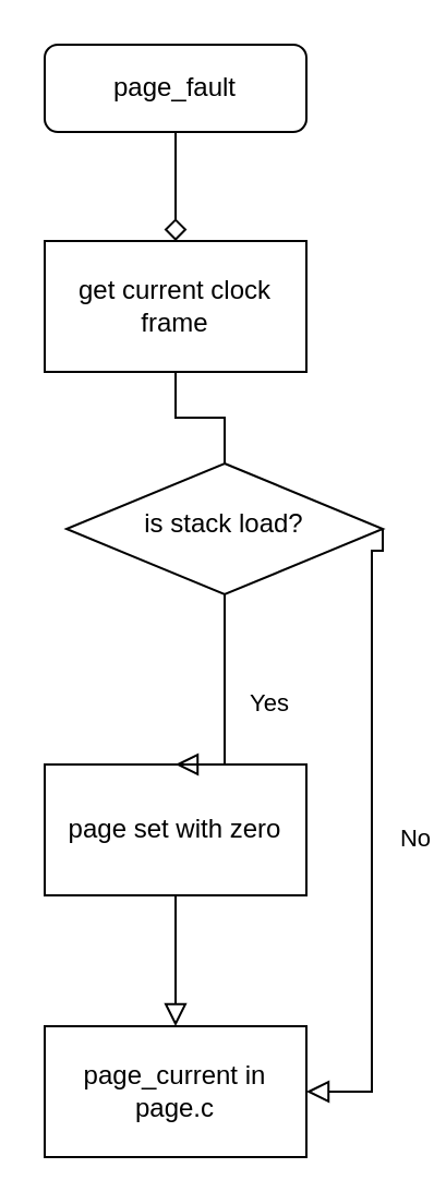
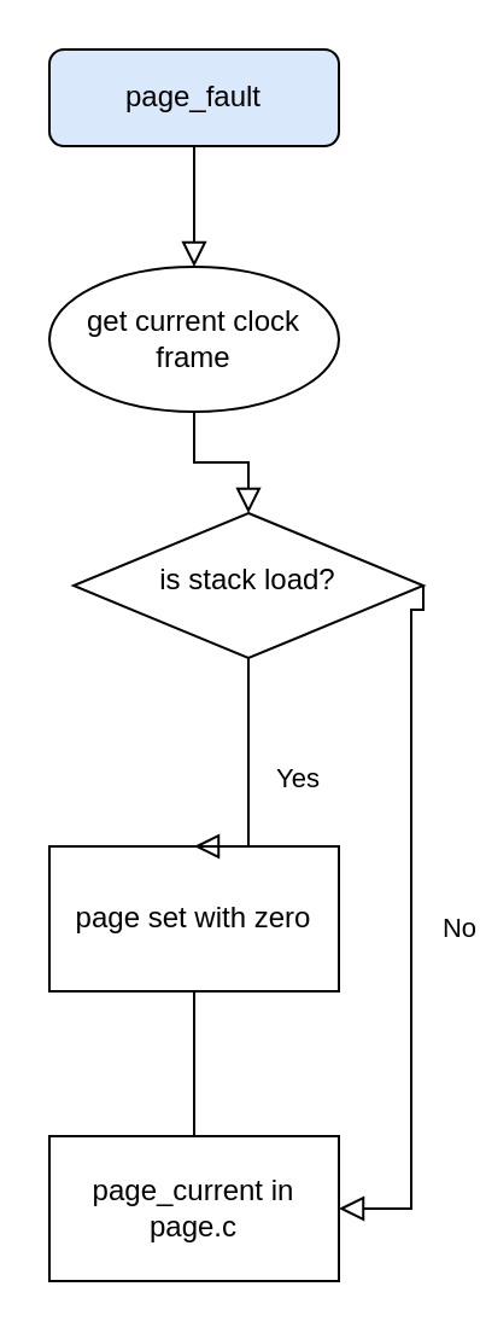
- <mxCell id="3" value="page_fault" style="rounded=1;whiteSpace=wrap;html=1;fontSize=12;glass=0;strokeWidth=1;shadow=0;" parent="1" vertex="1"><mxGeometry x="20" y="20" width="120" height="40" as="geometry" /></mxCell>
+ <mxCell id="3" value="page_fault" style="rounded=1;whiteSpace=wrap;html=1;fontSize=12;glass=0;strokeWidth=1;shadow=0;fillColor=#dae8fc;" parent="1" vertex="1"><mxGeometry x="20" y="20" width="120" height="40" as="geometry" /></mxCell>
- <mxCell id="2" value="" style="rounded=0;html=1;jettySize=auto;orthogonalLoop=1;fontSize=11;endArrow=diamond;endFill=0;endSize=8;strokeWidth=1;shadow=0;labelBackgroundColor=none;edgeStyle=orthogonalEdgeStyle;entryX=0.5;entryY=0;entryDx=0;entryDy=0;" parent="1" source="3" target="4" edge="1"><mxGeometry relative="1" as="geometry"><mxPoint x="80" y="90" as="targetPoint" /></mxGeometry></mxCell>
+ <mxCell id="2" value="" style="rounded=0;html=1;jettySize=auto;orthogonalLoop=1;fontSize=11;endArrow=block;endFill=0;endSize=8;strokeWidth=1;shadow=0;labelBackgroundColor=none;edgeStyle=orthogonalEdgeStyle;entryX=0.5;entryY=0;entryDx=0;entryDy=0;" parent="1" source="3" target="4" edge="1"><mxGeometry relative="1" as="geometry"><mxPoint x="80" y="90" as="targetPoint" /></mxGeometry></mxCell>
- <mxCell id="4" value="get current clock frame" style="rounded=0;whiteSpace=wrap;html=1;" parent="1" vertex="1"><mxGeometry x="20" y="110" width="120" height="60" as="geometry" /></mxCell>
+ <mxCell id="4" value="get current clock frame" style="ellipse;whiteSpace=wrap;html=1;" parent="1" vertex="1"><mxGeometry x="20" y="110" width="120" height="60" as="geometry" /></mxCell>
- <mxCell id="9" value="" style="rounded=0;html=1;jettySize=auto;orthogonalLoop=1;fontSize=11;endArrow=none;endFill=0;endSize=8;strokeWidth=1;shadow=0;labelBackgroundColor=none;edgeStyle=orthogonalEdgeStyle;exitX=0.5;exitY=1;exitDx=0;exitDy=0;entryX=0.5;entryY=0;entryDx=0;entryDy=0;" parent="1" source="4" target="6" edge="1"><mxGeometry relative="1" as="geometry"><mxPoint x="90" y="100" as="targetPoint" /><mxPoint x="90" y="50" as="sourcePoint" /></mxGeometry></mxCell>
+ <mxCell id="9" value="" style="rounded=0;html=1;jettySize=auto;orthogonalLoop=1;fontSize=11;endArrow=block;endFill=0;endSize=8;strokeWidth=1;shadow=0;labelBackgroundColor=none;edgeStyle=orthogonalEdgeStyle;exitX=0.5;exitY=1;exitDx=0;exitDy=0;entryX=0.5;entryY=0;entryDx=0;entryDy=0;" parent="1" source="4" target="6" edge="1"><mxGeometry relative="1" as="geometry"><mxPoint x="90" y="100" as="targetPoint" /><mxPoint x="90" y="50" as="sourcePoint" /></mxGeometry></mxCell>
- <mxCell id="11" value="" style="rounded=0;html=1;jettySize=auto;orthogonalLoop=1;fontSize=11;endArrow=block;endFill=0;endSize=8;strokeWidth=1;shadow=0;labelBackgroundColor=none;edgeStyle=orthogonalEdgeStyle;entryX=0.5;entryY=0;entryDx=0;entryDy=0;exitX=0.5;exitY=1;exitDx=0;exitDy=0;" edge="1" parent="1" source="5" target="10"><mxGeometry relative="1" as="geometry"><mxPoint x="90" y="222" as="targetPoint" /><mxPoint x="60" y="440" as="sourcePoint" /></mxGeometry></mxCell>
+ <mxCell id="11" value="" style="rounded=0;html=1;jettySize=auto;orthogonalLoop=1;fontSize=11;endArrow=none;endFill=0;endSize=8;strokeWidth=1;shadow=0;labelBackgroundColor=none;edgeStyle=orthogonalEdgeStyle;entryX=0.5;entryY=0;entryDx=0;entryDy=0;exitX=0.5;exitY=1;exitDx=0;exitDy=0;" edge="1" parent="1" source="5" target="10"><mxGeometry relative="1" as="geometry"><mxPoint x="90" y="222" as="targetPoint" /><mxPoint x="60" y="440" as="sourcePoint" /></mxGeometry></mxCell>
